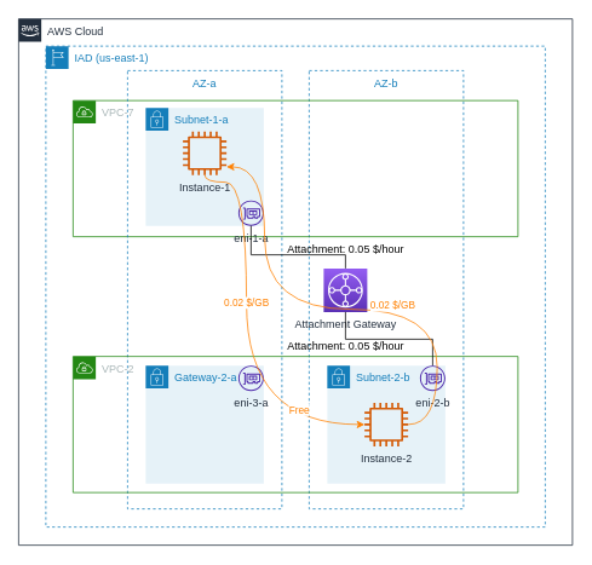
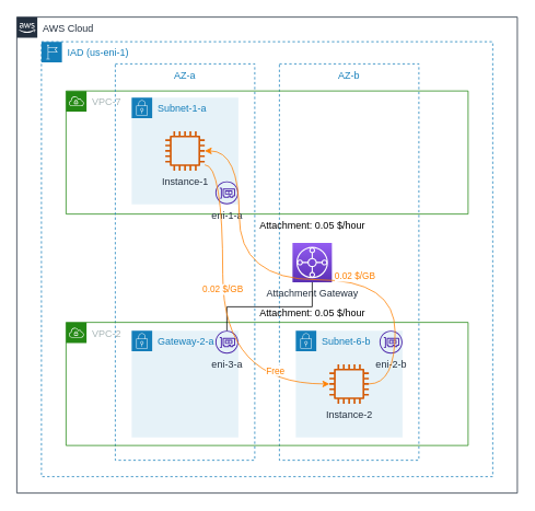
- <mxCell id="8" value="IAD (us-east-1)" style="points=[[0,0],[0.25,0],[0.5,0],[0.75,0],[1,0],[1,0.25],[1,0.5],[1,0.75],[1,1],[0.75,1],[0.5,1],[0.25,1],[0,1],[0,0.75],[0,0.5],[0,0.25]];outlineConnect=0;gradientColor=none;html=1;whiteSpace=wrap;fontSize=12;fontStyle=0;container=1;pointerEvents=0;collapsible=0;recursiveResize=0;shape=mxgraph.aws4.group;grIcon=mxgraph.aws4.group_region;strokeColor=#147EBA;fillColor=none;verticalAlign=top;align=left;spacingLeft=30;fontColor=#147EBA;dashed=1;" parent="1" vertex="1"><mxGeometry x="50" y="50" width="550" height="530" as="geometry" /></mxCell>
+ <mxCell id="8" value="IAD (us-eni-1)" style="points=[[0,0],[0.25,0],[0.5,0],[0.75,0],[1,0],[1,0.25],[1,0.5],[1,0.75],[1,1],[0.75,1],[0.5,1],[0.25,1],[0,1],[0,0.75],[0,0.5],[0,0.25]];outlineConnect=0;gradientColor=none;html=1;whiteSpace=wrap;fontSize=12;fontStyle=0;container=1;pointerEvents=0;collapsible=0;recursiveResize=0;shape=mxgraph.aws4.group;grIcon=mxgraph.aws4.group_region;strokeColor=#147EBA;fillColor=none;verticalAlign=top;align=left;spacingLeft=30;fontColor=#147EBA;dashed=1;" parent="1" vertex="1"><mxGeometry x="50" y="50" width="550" height="530" as="geometry" /></mxCell>
- <mxCell id="6" value="Instance-1" style="sketch=0;outlineConnect=0;fontColor=#232F3E;gradientColor=none;fillColor=#D45B07;strokeColor=none;dashed=0;verticalLabelPosition=bottom;verticalAlign=top;align=center;html=1;fontSize=12;fontStyle=0;aspect=fixed;pointerEvents=1;shape=mxgraph.aws4.instance2;" parent="5" vertex="1"><mxGeometry x="41" y="26" width="48" height="48" as="geometry" /></mxCell>
+ <mxCell id="6" value="Instance-1" style="sketch=0;outlineConnect=0;fontColor=#232F3E;gradientColor=none;fillColor=#D45B07;strokeColor=none;dashed=0;verticalLabelPosition=bottom;verticalAlign=top;align=center;html=1;fontSize=12;fontStyle=0;aspect=fixed;pointerEvents=1;shape=mxgraph.aws4.instance2;" parent="5" vertex="1"><mxGeometry x="41" y="41" width="48" height="48" as="geometry" /></mxCell>
- <mxCell id="16" style="edgeStyle=orthogonalEdgeStyle;rounded=0;orthogonalLoop=1;jettySize=auto;html=1;endArrow=none;endFill=0;" parent="1" source="7" target="10" edge="1"><mxGeometry relative="1" as="geometry"><Array as="points"><mxPoint x="276" y="280" /><mxPoint x="380" y="280" /></Array></mxGeometry></mxCell>
+ <mxCell id="17" style="edgeStyle=orthogonalEdgeStyle;rounded=0;orthogonalLoop=1;jettySize=auto;html=1;endArrow=none;endFill=0;" parent="1" source="14" target="10" edge="1"><mxGeometry relative="1" as="geometry"><Array as="points"><mxPoint x="276" y="373" /><mxPoint x="380" y="373" /></Array></mxGeometry></mxCell>
- <mxCell id="18" style="edgeStyle=orthogonalEdgeStyle;rounded=0;orthogonalLoop=1;jettySize=auto;html=1;entryX=0.5;entryY=1;entryDx=0;entryDy=0;entryPerimeter=0;endArrow=none;endFill=0;" parent="1" source="12" target="10" edge="1"><mxGeometry relative="1" as="geometry"><Array as="points"><mxPoint x="476" y="373" /><mxPoint x="380" y="373" /></Array></mxGeometry></mxCell>
- <mxCell id="11" value="Subnet-2-b" style="points=[[0,0],[0.25,0],[0.5,0],[0.75,0],[1,0],[1,0.25],[1,0.5],[1,0.75],[1,1],[0.75,1],[0.5,1],[0.25,1],[0,1],[0,0.75],[0,0.5],[0,0.25]];outlineConnect=0;gradientColor=none;html=1;whiteSpace=wrap;fontSize=12;fontStyle=0;container=1;pointerEvents=0;collapsible=0;recursiveResize=0;shape=mxgraph.aws4.group;grIcon=mxgraph.aws4.group_security_group;grStroke=0;strokeColor=#147EBA;fillColor=#E6F2F8;verticalAlign=top;align=left;spacingLeft=30;fontColor=#147EBA;dashed=0;" parent="1" vertex="1"><mxGeometry x="360" y="402" width="130" height="130" as="geometry" /></mxCell>
+ <mxCell id="11" value="Subnet-6-b" style="points=[[0,0],[0.25,0],[0.5,0],[0.75,0],[1,0],[1,0.25],[1,0.5],[1,0.75],[1,1],[0.75,1],[0.5,1],[0.25,1],[0,1],[0,0.75],[0,0.5],[0,0.25]];outlineConnect=0;gradientColor=none;html=1;whiteSpace=wrap;fontSize=12;fontStyle=0;container=1;pointerEvents=0;collapsible=0;recursiveResize=0;shape=mxgraph.aws4.group;grIcon=mxgraph.aws4.group_security_group;grStroke=0;strokeColor=#147EBA;fillColor=#E6F2F8;verticalAlign=top;align=left;spacingLeft=30;fontColor=#147EBA;dashed=0;" parent="1" vertex="1"><mxGeometry x="360" y="402" width="130" height="130" as="geometry" /></mxCell>
